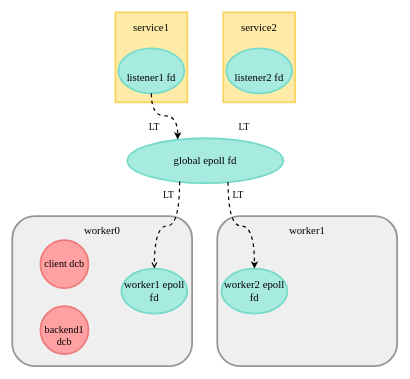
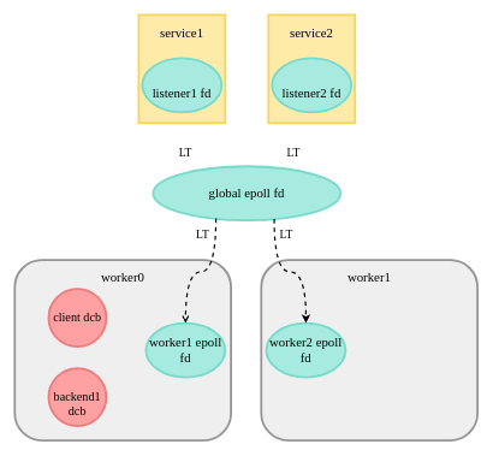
- <mxCell id="13" style="edgeStyle=orthogonalEdgeStyle;orthogonalLoop=1;jettySize=auto;html=1;exitX=0.5;exitY=1;exitDx=0;exitDy=0;entryX=0.323;entryY=0.027;entryDx=0;entryDy=0;curved=1;strokeWidth=2;dashed=1;entryPerimeter=0;" edge="1" parent="1" source="11" target="3"><mxGeometry relative="1" as="geometry" /></mxCell>
